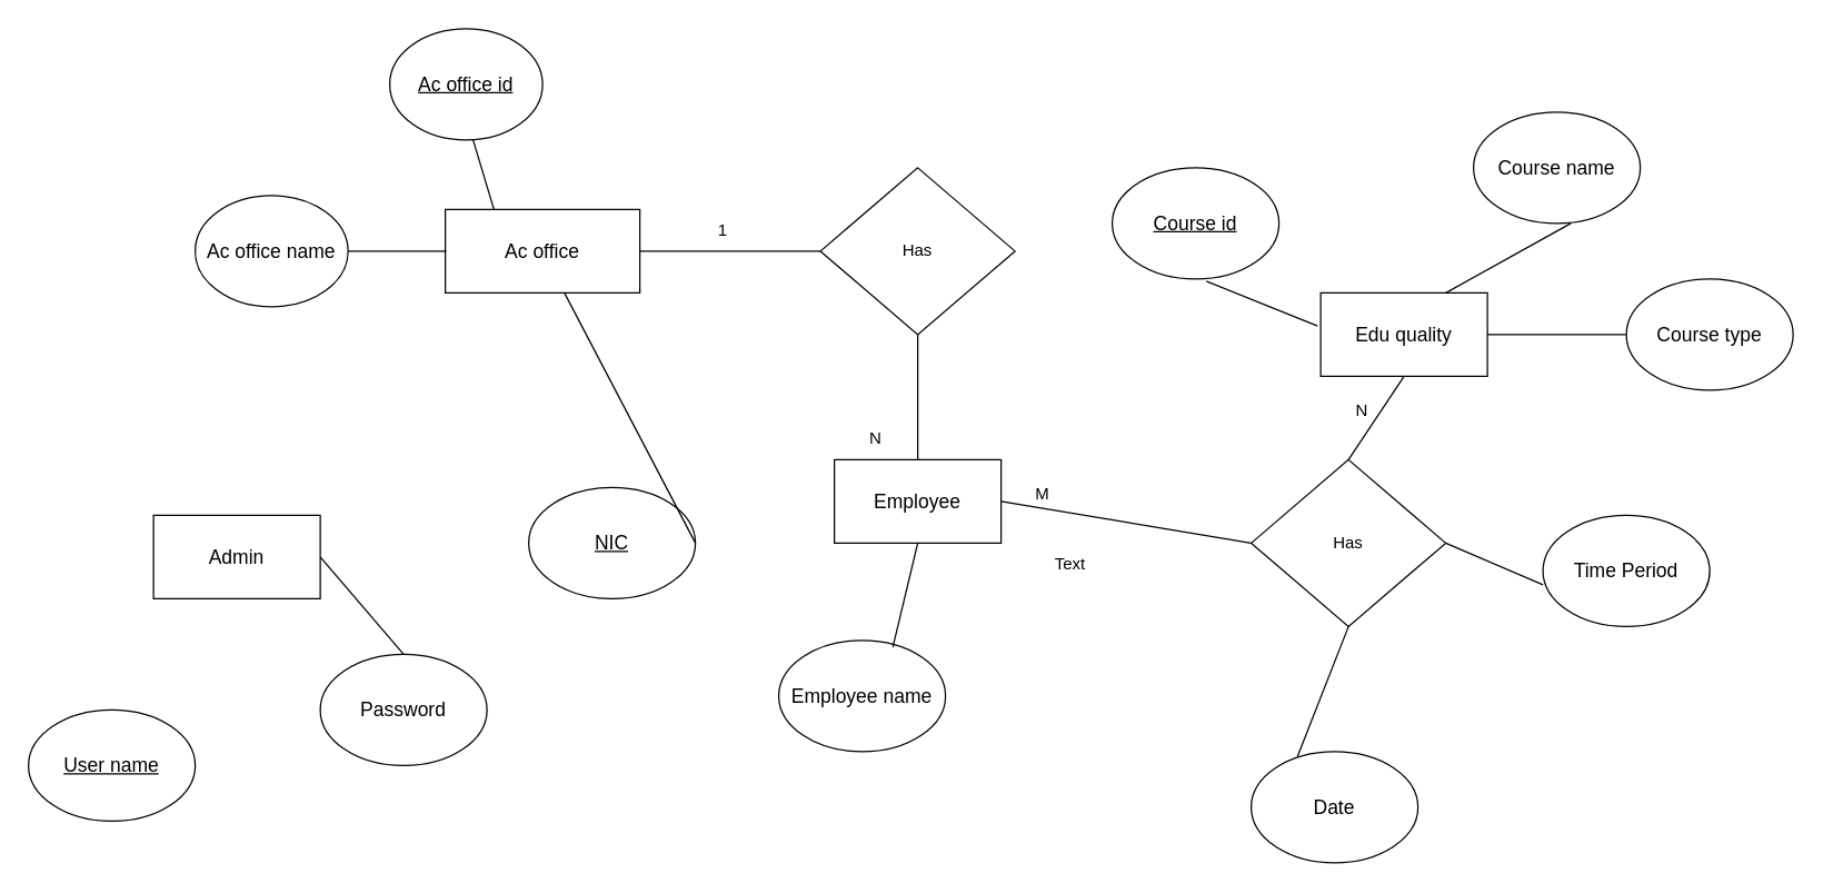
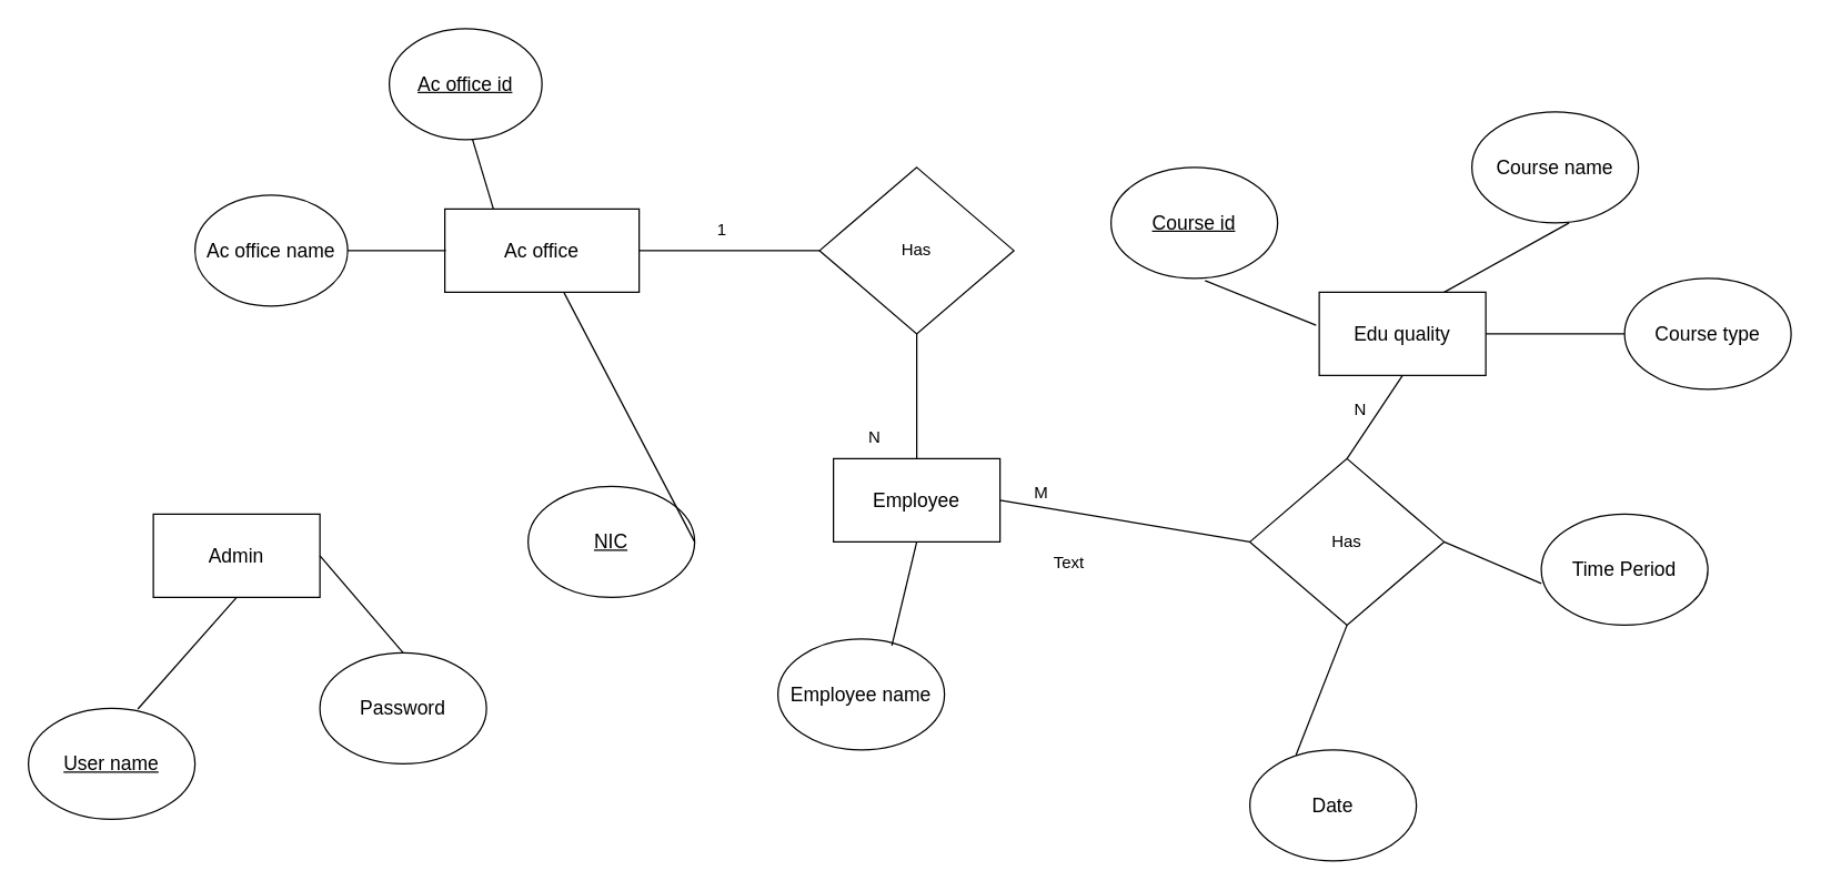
+ <mxCell id="37" value="" style="endArrow=none;html=1;rounded=0;exitX=0.657;exitY=0.006;exitDx=0;exitDy=0;exitPerimeter=0;entryX=0.5;entryY=1;entryDx=0;entryDy=0;" edge="1" parent="1" source="35" target="34"><mxGeometry width="50" height="50" relative="1" as="geometry"><mxPoint x="110" y="500" as="sourcePoint" /><mxPoint x="160" y="450" as="targetPoint" /></mxGeometry></mxCell>
